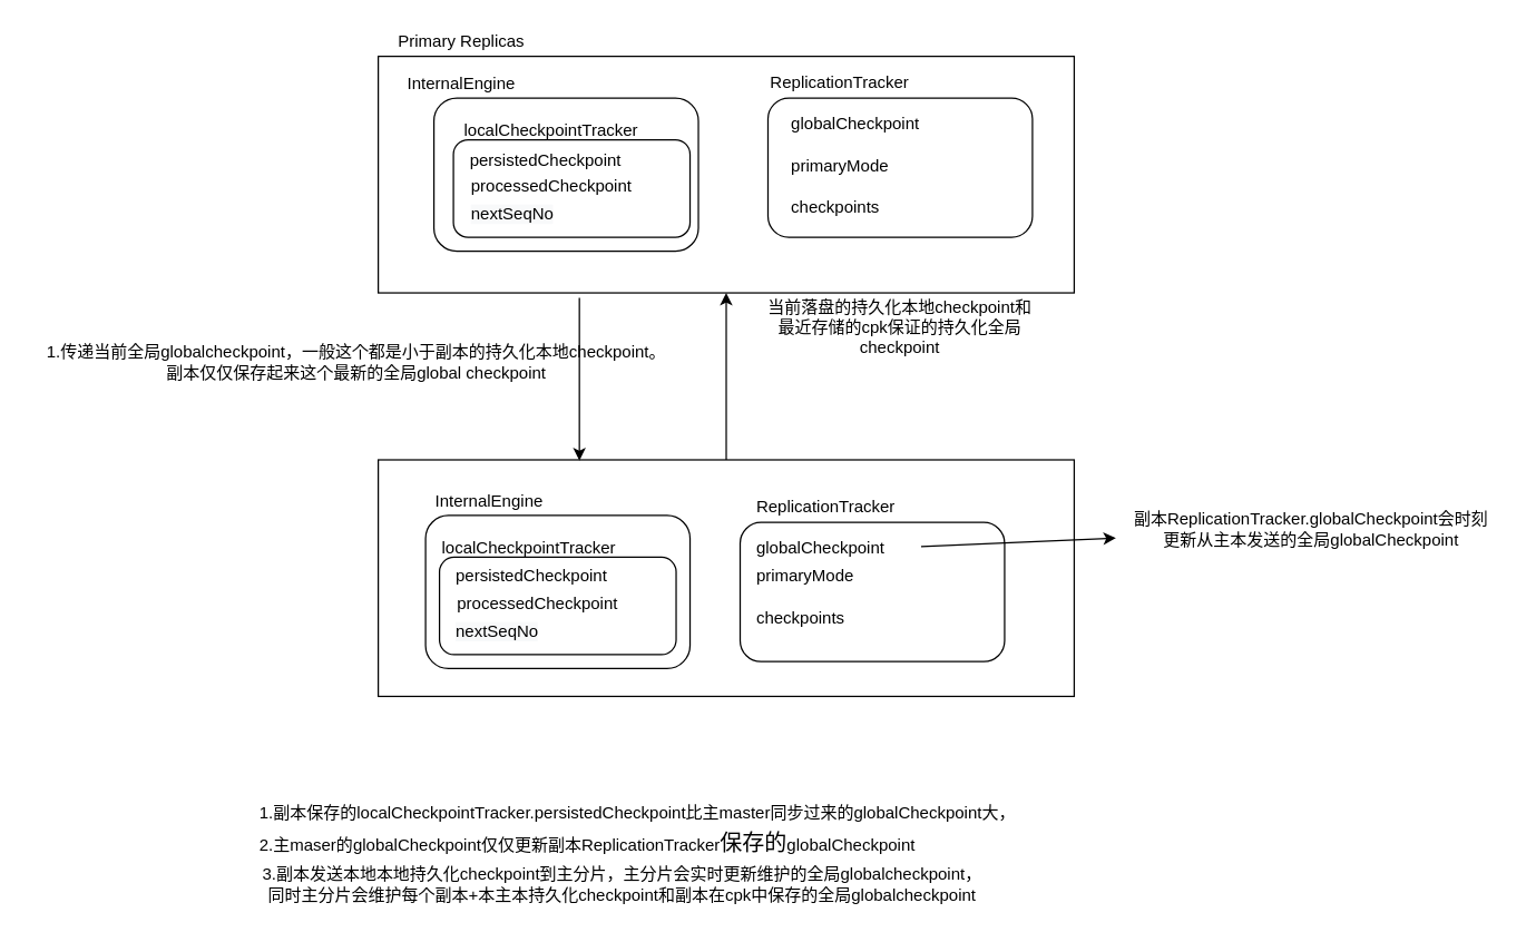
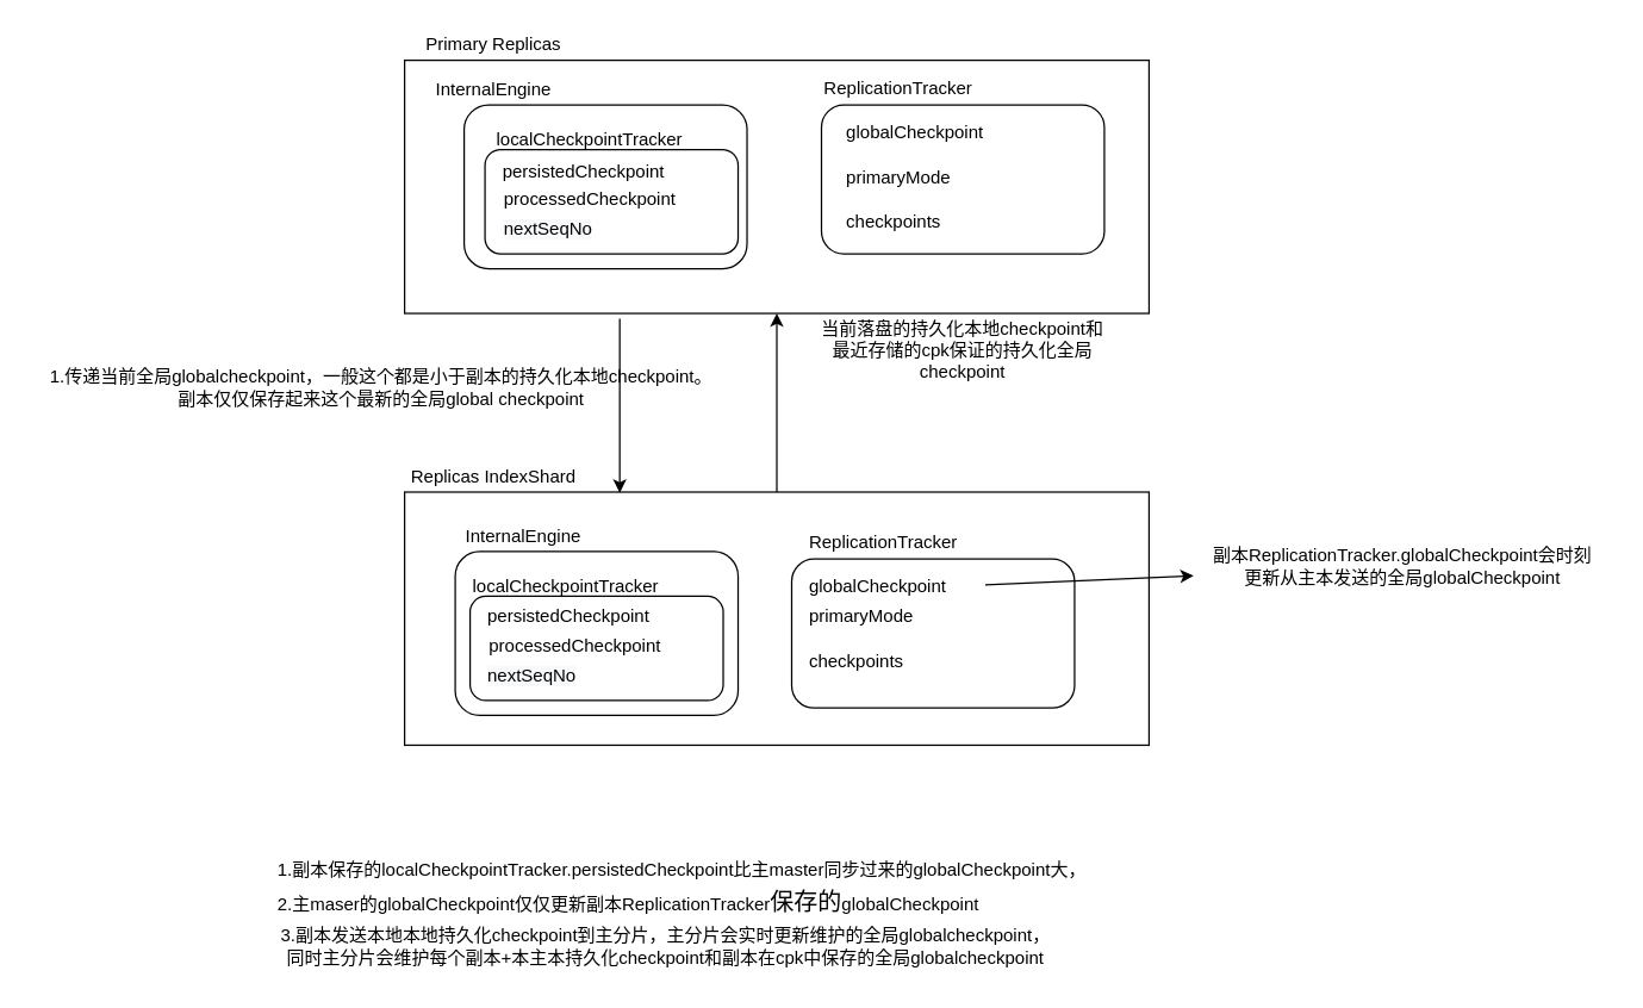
+ <mxCell id="5" value="Replicas IndexShard" style="text;html=1;strokeColor=none;fillColor=none;align=center;verticalAlign=middle;whiteSpace=wrap;rounded=0;" parent="1" vertex="1"><mxGeometry x="271" y="310" width="120" height="20" as="geometry" /></mxCell>
